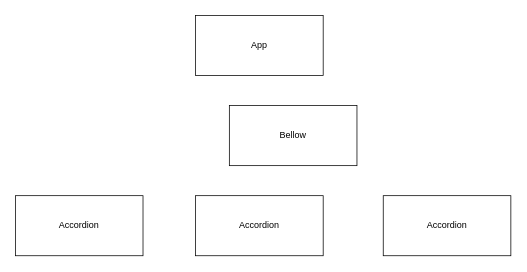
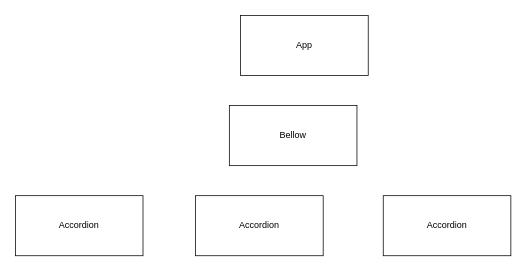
- <mxCell id="2" value="App" style="rounded=0;whiteSpace=wrap;html=1;" vertex="1" parent="1"><mxGeometry x="260" y="20" width="170" height="80" as="geometry" /></mxCell>
+ <mxCell id="2" value="App" style="rounded=0;whiteSpace=wrap;html=1;" vertex="1" parent="1"><mxGeometry x="320" y="20" width="170" height="80" as="geometry" /></mxCell>
